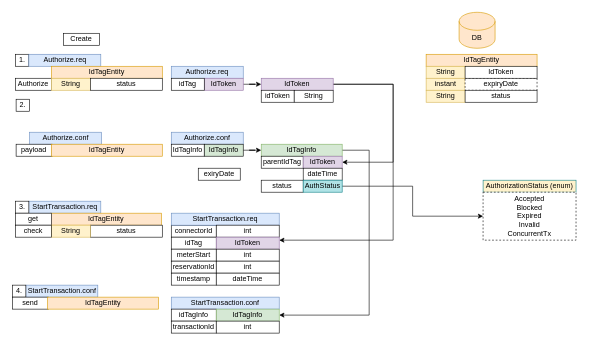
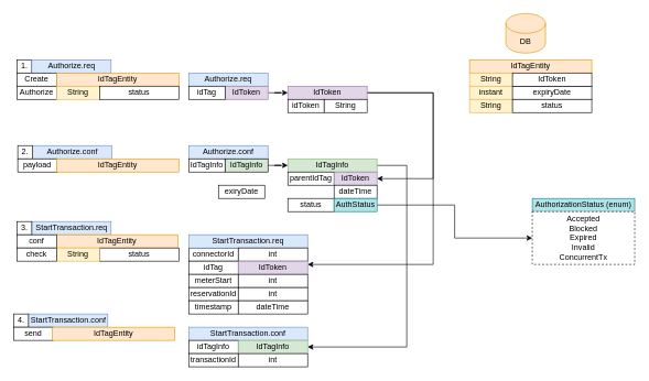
- <mxCell id="52" value="Create" style="whiteSpace=wrap;html=1;" vertex="1" parent="1"><mxGeometry x="105" y="55" width="60" height="20" as="geometry" /></mxCell>
+ <mxCell id="52" value="Create" style="whiteSpace=wrap;html=1;" vertex="1" parent="1"><mxGeometry x="25" y="110" width="60" height="20" as="geometry" /></mxCell>
- <mxCell id="45" value="expiryDate" style="rounded=0;whiteSpace=wrap;html=1;dashed=1;" parent="1" vertex="1"><mxGeometry x="775" y="130" width="120" height="20" as="geometry" /></mxCell>
+ <mxCell id="45" value="expiryDate" style="rounded=0;whiteSpace=wrap;html=1;" parent="1" vertex="1"><mxGeometry x="775" y="130" width="120" height="20" as="geometry" /></mxCell>
- <mxCell id="58" value="2." style="rounded=0;whiteSpace=wrap;html=1;" vertex="1" parent="1"><mxGeometry x="26.25" y="165" width="22.5" height="20" as="geometry" /></mxCell>
+ <mxCell id="58" value="2." style="rounded=0;whiteSpace=wrap;html=1;" vertex="1" parent="1"><mxGeometry x="26.25" y="220" width="22.5" height="20" as="geometry" /></mxCell>
- <mxCell id="48" value="AuthorizationStatus (enum)" style="rounded=0;whiteSpace=wrap;html=1;fillColor=#fff2cc;strokeColor=#0e8088;" parent="1" vertex="1"><mxGeometry x="805" y="300" width="155" height="20" as="geometry" /></mxCell>
+ <mxCell id="48" value="AuthorizationStatus (enum)" style="rounded=0;whiteSpace=wrap;html=1;fillColor=#b0e3e6;strokeColor=#0e8088;" parent="1" vertex="1"><mxGeometry x="805" y="300" width="155" height="20" as="geometry" /></mxCell>
- <mxCell id="64" value="get" style="whiteSpace=wrap;html=1;" vertex="1" parent="1"><mxGeometry x="25" y="355" width="60" height="20" as="geometry" /></mxCell>
+ <mxCell id="64" value="conf" style="whiteSpace=wrap;html=1;" vertex="1" parent="1"><mxGeometry x="25" y="355" width="60" height="20" as="geometry" /></mxCell>
